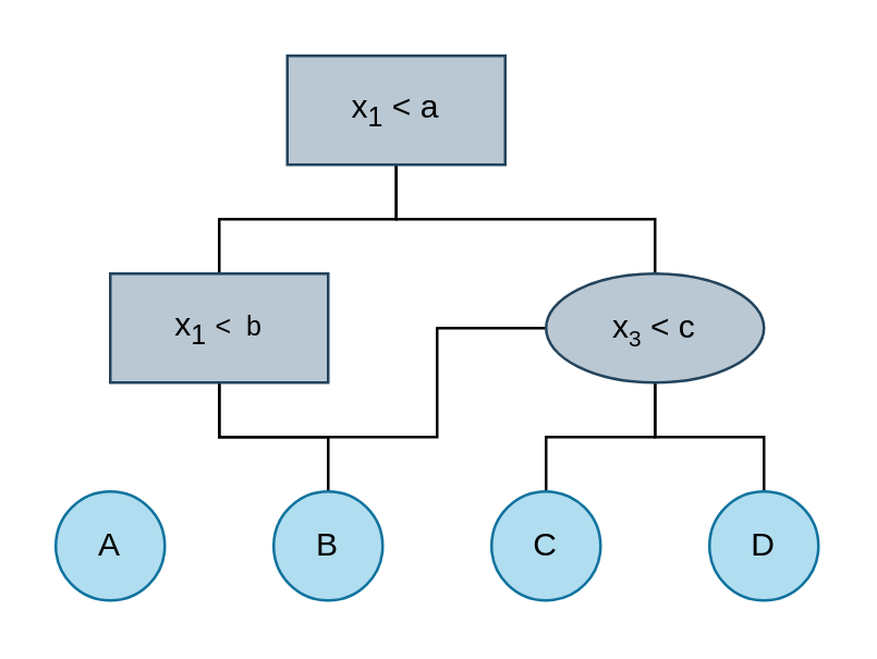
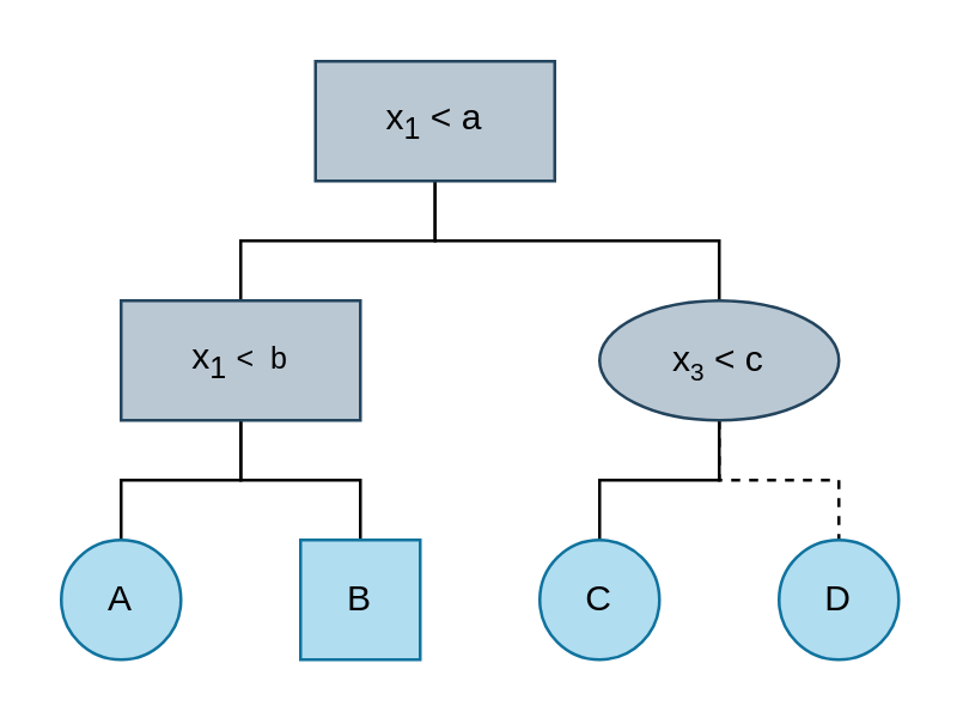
- <mxCell id="5" style="edgeStyle=orthogonalEdgeStyle;rounded=0;orthogonalLoop=1;jettySize=auto;html=1;exitX=0.5;exitY=1;exitDx=0;exitDy=0;endArrow=none;endFill=0;" edge="1" parent="1" source="7" target="10"><mxGeometry relative="1" as="geometry" /></mxCell>
+ <mxCell id="5" style="edgeStyle=orthogonalEdgeStyle;rounded=0;orthogonalLoop=1;jettySize=auto;html=1;exitX=0.5;exitY=1;exitDx=0;exitDy=0;entryX=0.5;entryY=0;entryDx=0;entryDy=0;endArrow=none;endFill=0;" edge="1" parent="1" source="7" target="11"><mxGeometry relative="1" as="geometry" /></mxCell>
- <mxCell id="9" style="edgeStyle=orthogonalEdgeStyle;rounded=0;orthogonalLoop=1;jettySize=auto;html=1;exitX=0.5;exitY=1;exitDx=0;exitDy=0;entryX=0.5;entryY=0;entryDx=0;entryDy=0;endArrow=none;endFill=0;" edge="1" parent="1" source="10" target="14"><mxGeometry relative="1" as="geometry" /></mxCell>
+ <mxCell id="9" style="edgeStyle=orthogonalEdgeStyle;rounded=0;orthogonalLoop=1;jettySize=auto;html=1;exitX=0.5;exitY=1;exitDx=0;exitDy=0;entryX=0.5;entryY=0;entryDx=0;entryDy=0;endArrow=none;endFill=0;dashed=1;" edge="1" parent="1" source="10" target="14"><mxGeometry relative="1" as="geometry" /></mxCell>
- <mxCell id="12" value="B" style="ellipse;whiteSpace=wrap;html=1;aspect=fixed;fillColor=#b1ddf0;strokeColor=#10739e;" vertex="1" parent="1"><mxGeometry x="100" y="180" width="40" height="40" as="geometry" /></mxCell>
+ <mxCell id="12" value="B" style="whiteSpace=wrap;html=1;aspect=fixed;fillColor=#b1ddf0;strokeColor=#10739e;rounded=0;" vertex="1" parent="1"><mxGeometry x="100" y="180" width="40" height="40" as="geometry" /></mxCell>
